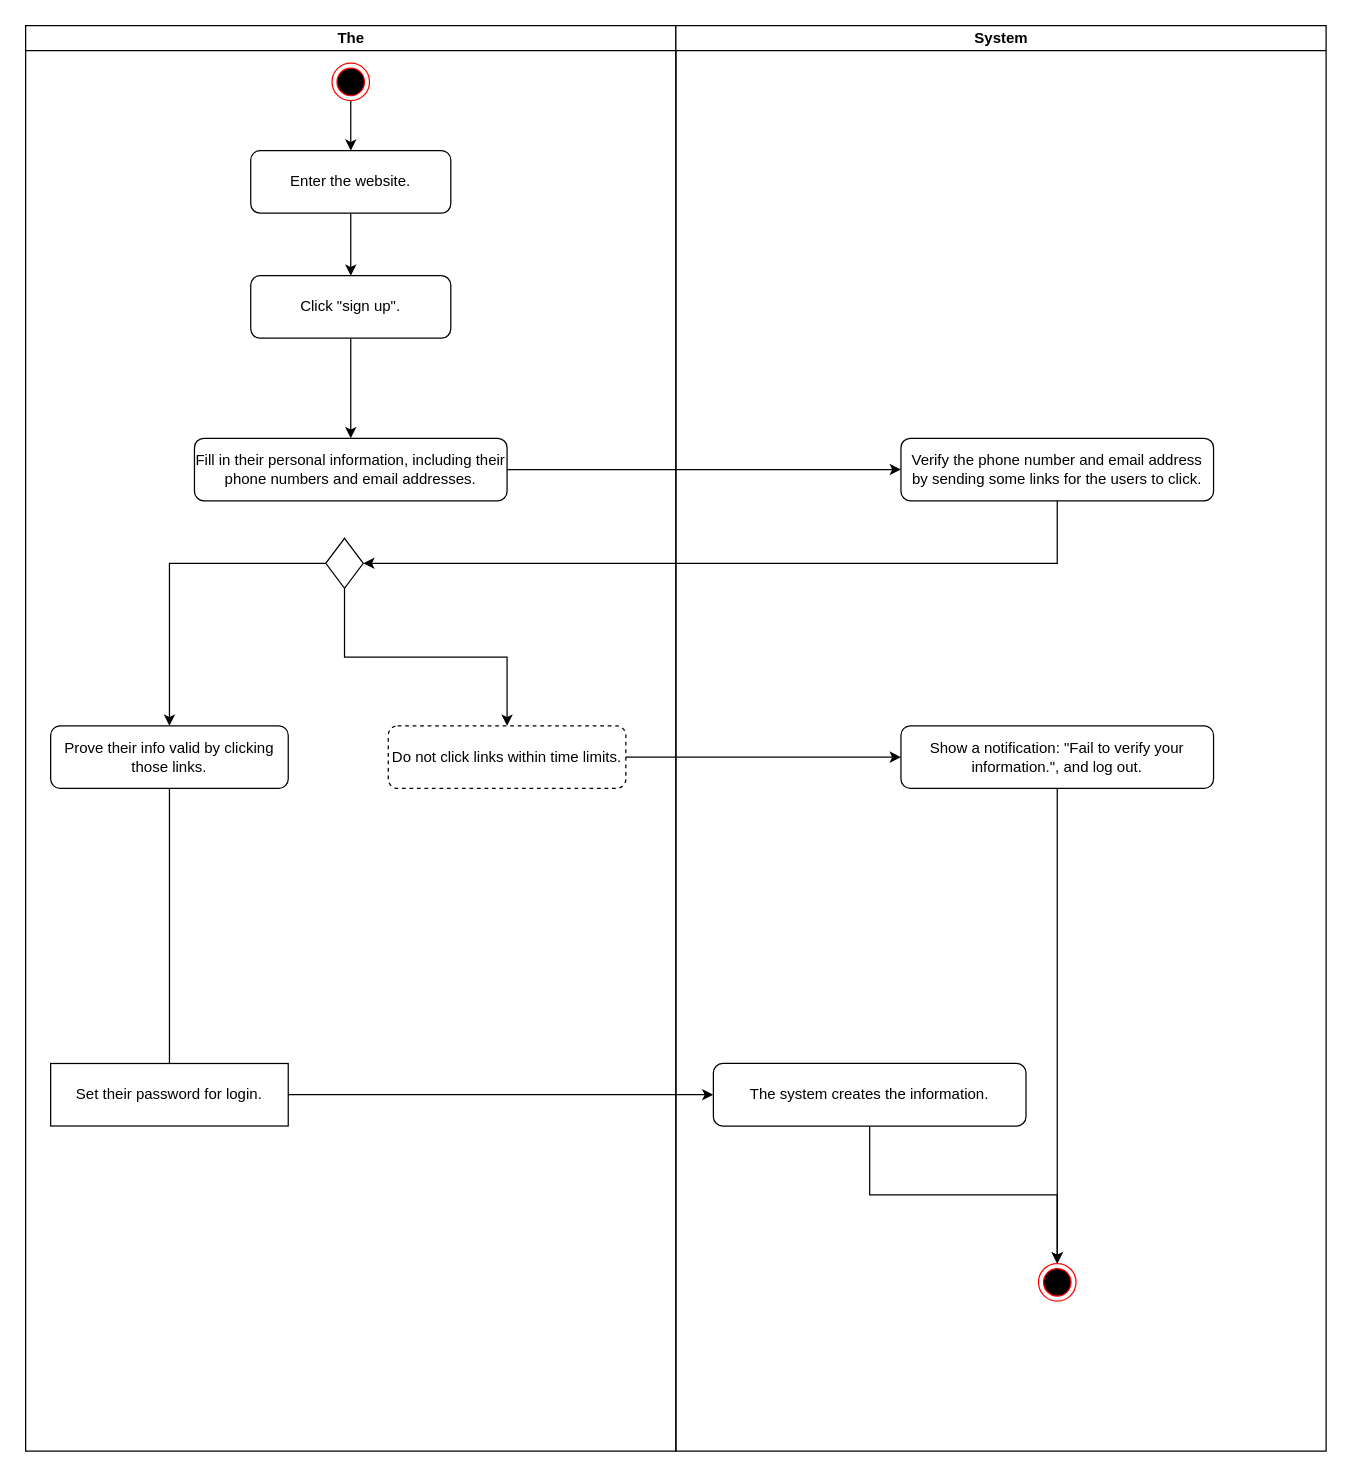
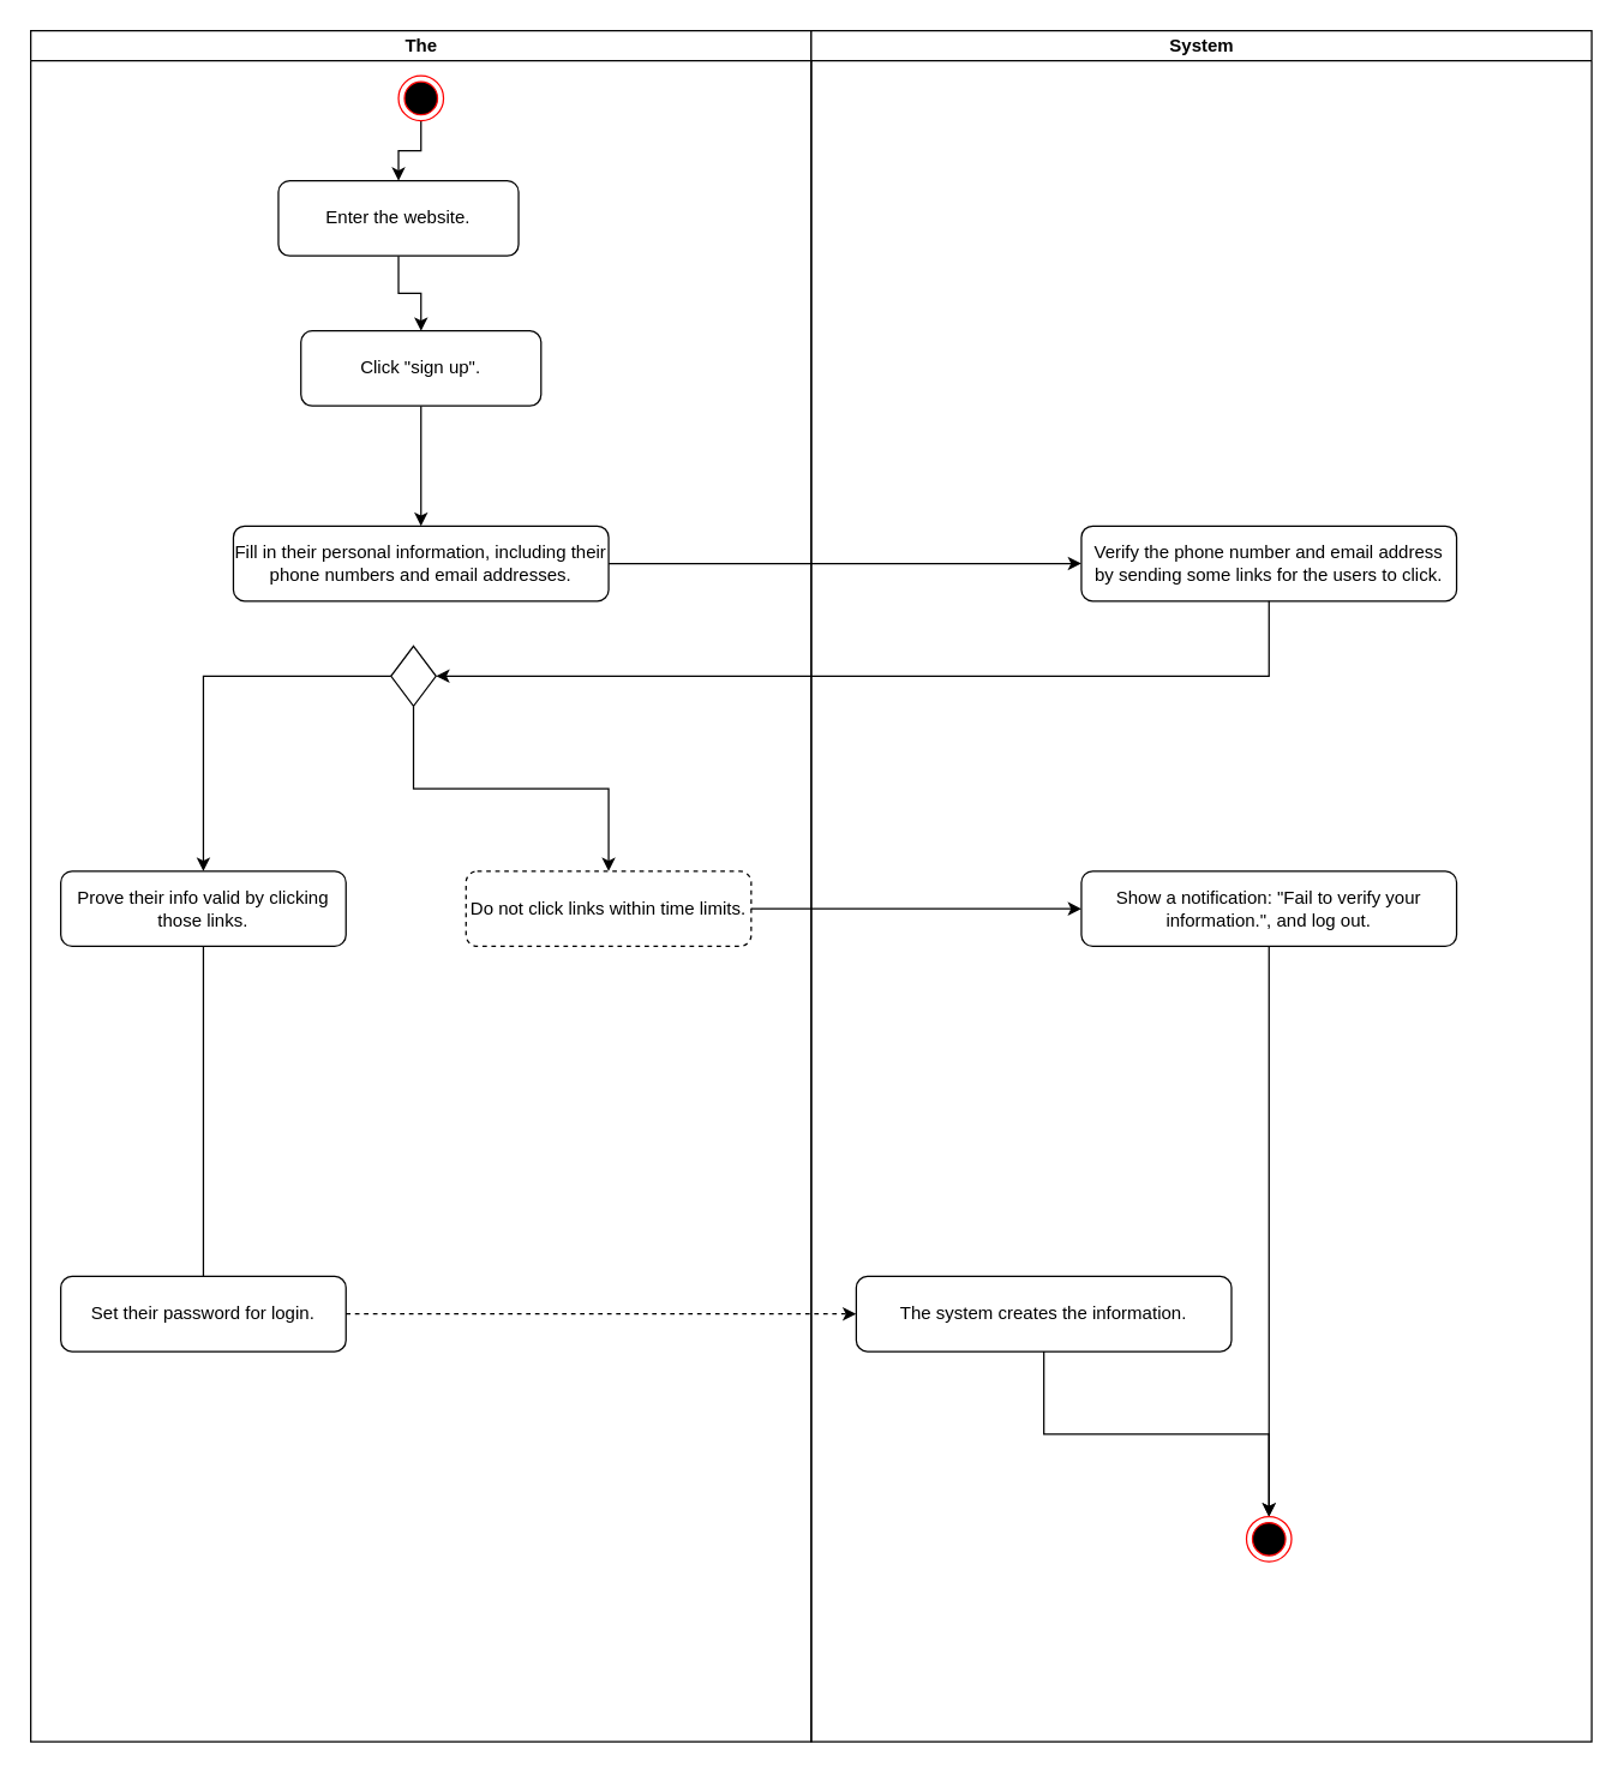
- <mxCell id="4" value="Enter the website." style="rounded=1;whiteSpace=wrap;html=1;" parent="2" vertex="1"><mxGeometry x="180" y="100" width="160" height="50" as="geometry" /></mxCell>
+ <mxCell id="4" value="Enter the website." style="rounded=1;whiteSpace=wrap;html=1;" parent="2" vertex="1"><mxGeometry x="165" y="100" width="160" height="50" as="geometry" /></mxCell>
- <mxCell id="16" value="Set their password for login." style="whiteSpace=wrap;html=1;rounded=0;" parent="2" vertex="1"><mxGeometry x="20" y="830" width="190" height="50" as="geometry" /></mxCell>
+ <mxCell id="16" value="Set their password for login." style="rounded=1;whiteSpace=wrap;html=1;" parent="2" vertex="1"><mxGeometry x="20" y="830" width="190" height="50" as="geometry" /></mxCell>
- <mxCell id="26" style="edgeStyle=orthogonalEdgeStyle;rounded=0;orthogonalLoop=1;jettySize=auto;html=1;exitX=1;exitY=0.5;exitDx=0;exitDy=0;" parent="2" source="16" target="19" edge="1"><mxGeometry relative="1" as="geometry" /></mxCell>
+ <mxCell id="26" style="edgeStyle=orthogonalEdgeStyle;rounded=0;orthogonalLoop=1;jettySize=auto;html=1;exitX=1;exitY=0.5;exitDx=0;exitDy=0;dashed=1;" parent="2" source="16" target="19" edge="1"><mxGeometry relative="1" as="geometry" /></mxCell>
